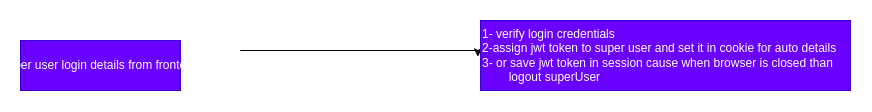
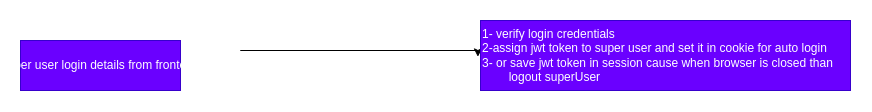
- <mxCell id="4" value="1- verify login credentials&lt;br&gt;2-assign jwt token to super user and set it in cookie for auto details&lt;br&gt;3- or save jwt token in session cause when browser is closed than&lt;br&gt;&lt;span style=&quot;white-space: pre;&quot;&gt;&#09;&lt;/span&gt;logout superUser" style="text;html=1;resizable=0;autosize=1;align=left;verticalAlign=middle;points=[];fillColor=#6a00ff;strokeColor=#3700CC;rounded=0;fontColor=#ffffff;" parent="1" vertex="1"><mxGeometry x="480" y="20" width="370" height="70" as="geometry" /></mxCell>
+ <mxCell id="4" value="1- verify login credentials&lt;br&gt;2-assign jwt token to super user and set it in cookie for auto login&lt;br&gt;3- or save jwt token in session cause when browser is closed than&lt;br&gt;&lt;span style=&quot;white-space: pre;&quot;&gt;&#09;&lt;/span&gt;logout superUser" style="text;html=1;resizable=0;autosize=1;align=left;verticalAlign=middle;points=[];fillColor=#6a00ff;strokeColor=#3700CC;rounded=0;fontColor=#ffffff;" parent="1" vertex="1"><mxGeometry x="480" y="20" width="370" height="70" as="geometry" /></mxCell>
